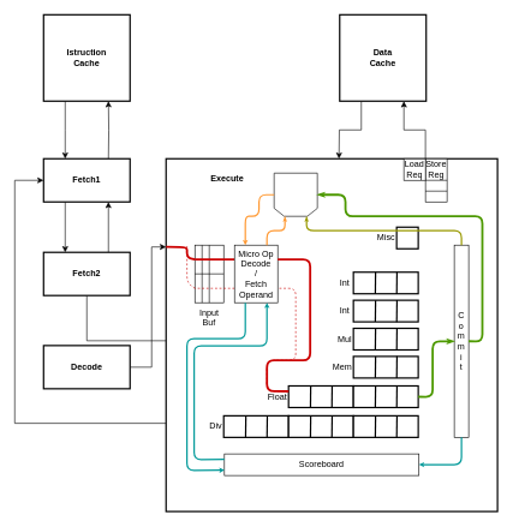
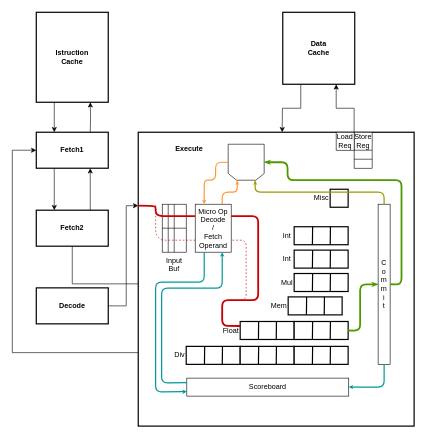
- <mxCell id="3" value="Istruction&lt;br&gt;Cache" style="rounded=0;whiteSpace=wrap;html=1;fontStyle=1;strokeWidth=2;" parent="1" vertex="1"><mxGeometry x="60" y="20" width="120" height="120" as="geometry" /></mxCell>
+ <mxCell id="3" value="Istruction&lt;br&gt;Cache" style="rounded=0;whiteSpace=wrap;html=1;fontStyle=1;strokeWidth=2;" parent="1" vertex="1"><mxGeometry x="60" y="20" width="120" height="150" as="geometry" /></mxCell>
- <mxCell id="40" value="Mem" style="rounded=0;whiteSpace=wrap;html=1;align=right;labelPosition=left;verticalLabelPosition=middle;verticalAlign=middle;strokeWidth=2;" vertex="1" parent="1"><mxGeometry x="490" y="494.559" width="90" height="30" as="geometry" /></mxCell>
+ <mxCell id="40" value="Mem" style="rounded=0;whiteSpace=wrap;html=1;align=right;labelPosition=left;verticalLabelPosition=middle;verticalAlign=middle;strokeWidth=2;" vertex="1" parent="1"><mxGeometry x="480" y="494.559" width="90" height="30" as="geometry" /></mxCell>
